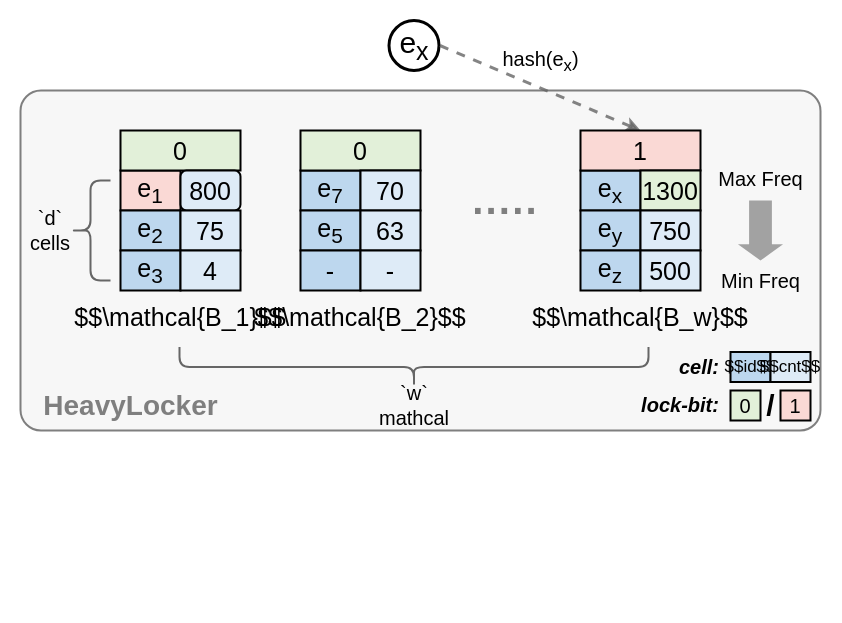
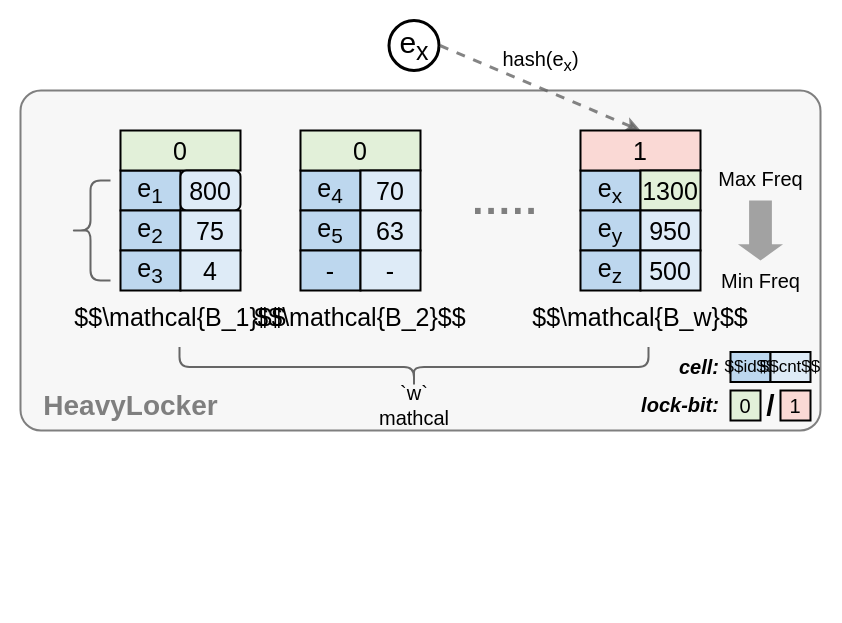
- <mxCell id="3" value="&lt;span style=&quot;font-size: 25px;&quot;&gt;e&lt;sub&gt;1&lt;/sub&gt;&lt;/span&gt;" style="rounded=0;whiteSpace=wrap;html=1;fontFamily=Helvetica;strokeWidth=2;fillColor=#fad9d5;" parent="1" vertex="1"><mxGeometry x="120" y="170" width="60" height="40" as="geometry" /></mxCell>
+ <mxCell id="3" value="&lt;span style=&quot;font-size: 25px;&quot;&gt;e&lt;sub&gt;1&lt;/sub&gt;&lt;/span&gt;" style="rounded=0;whiteSpace=wrap;html=1;fontFamily=Helvetica;strokeWidth=2;fillColor=#bdd7ee;" parent="1" vertex="1"><mxGeometry x="120" y="170" width="60" height="40" as="geometry" /></mxCell>
- <mxCell id="22" value="&lt;span style=&quot;font-size: 25px;&quot;&gt;e&lt;sub&gt;7&lt;/sub&gt;&lt;/span&gt;" style="rounded=0;whiteSpace=wrap;html=1;fontFamily=Helvetica;strokeWidth=2;fillColor=#bdd7ee;" parent="1" vertex="1"><mxGeometry x="300" y="170" width="60" height="40" as="geometry" /></mxCell>
+ <mxCell id="22" value="&lt;span style=&quot;font-size: 25px;&quot;&gt;e&lt;sub&gt;4&lt;/sub&gt;&lt;/span&gt;" style="rounded=0;whiteSpace=wrap;html=1;fontFamily=Helvetica;strokeWidth=2;fillColor=#bdd7ee;" parent="1" vertex="1"><mxGeometry x="300" y="170" width="60" height="40" as="geometry" /></mxCell>
- <mxCell id="39" value="&lt;font style=&quot;font-size: 20px;&quot;&gt;`d`&lt;br&gt;cells&lt;/font&gt;" style="text;html=1;strokeColor=none;fillColor=none;align=center;verticalAlign=middle;whiteSpace=wrap;rounded=0;fontSize=17;fontFamily=Arial;fontColor=#000000;" parent="1" vertex="1"><mxGeometry x="30" y="215" width="40" height="30" as="geometry" /></mxCell>
- <mxCell id="33" value="&lt;span style=&quot;font-size: 25px;&quot;&gt;750&lt;/span&gt;" style="rounded=0;whiteSpace=wrap;html=1;fontFamily=Helvetica;strokeWidth=2;fillColor=#deebf7;" parent="1" vertex="1"><mxGeometry x="640" y="210" width="60" height="40" as="geometry" /></mxCell>
+ <mxCell id="33" value="&lt;span style=&quot;font-size: 25px;&quot;&gt;950&lt;/span&gt;" style="rounded=0;whiteSpace=wrap;html=1;fontFamily=Helvetica;strokeWidth=2;fillColor=#deebf7;" parent="1" vertex="1"><mxGeometry x="640" y="210" width="60" height="40" as="geometry" /></mxCell>
